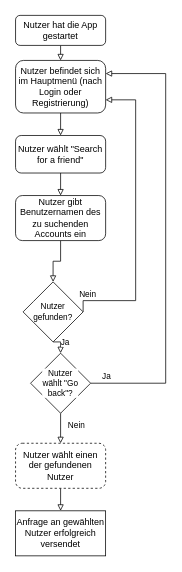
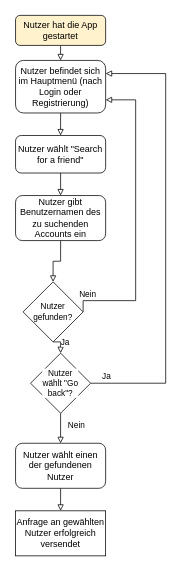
- <mxCell id="3" value="Nutzer hat die App gestartet" style="rounded=1;whiteSpace=wrap;html=1;fontSize=12;glass=0;strokeWidth=1;shadow=0;" parent="1" vertex="1"><mxGeometry x="20" y="20" width="120" height="40" as="geometry" /></mxCell>
+ <mxCell id="3" value="Nutzer hat die App gestartet" style="rounded=1;whiteSpace=wrap;html=1;fontSize=12;glass=0;strokeWidth=1;shadow=0;fillColor=#fff2cc;" parent="1" vertex="1"><mxGeometry x="20" y="20" width="120" height="40" as="geometry" /></mxCell>
- <mxCell id="21" value="Nutzer wählt einen der gefundenen Nutzer" style="rounded=1;whiteSpace=wrap;html=1;fontSize=12;glass=0;strokeWidth=1;shadow=0;dashed=1;" vertex="1" parent="1"><mxGeometry x="20" y="590" width="120" height="60" as="geometry" /></mxCell>
+ <mxCell id="21" value="Nutzer wählt einen der gefundenen Nutzer" style="rounded=1;whiteSpace=wrap;html=1;fontSize=12;glass=0;strokeWidth=1;shadow=0;" vertex="1" parent="1"><mxGeometry x="20" y="590" width="120" height="60" as="geometry" /></mxCell>
